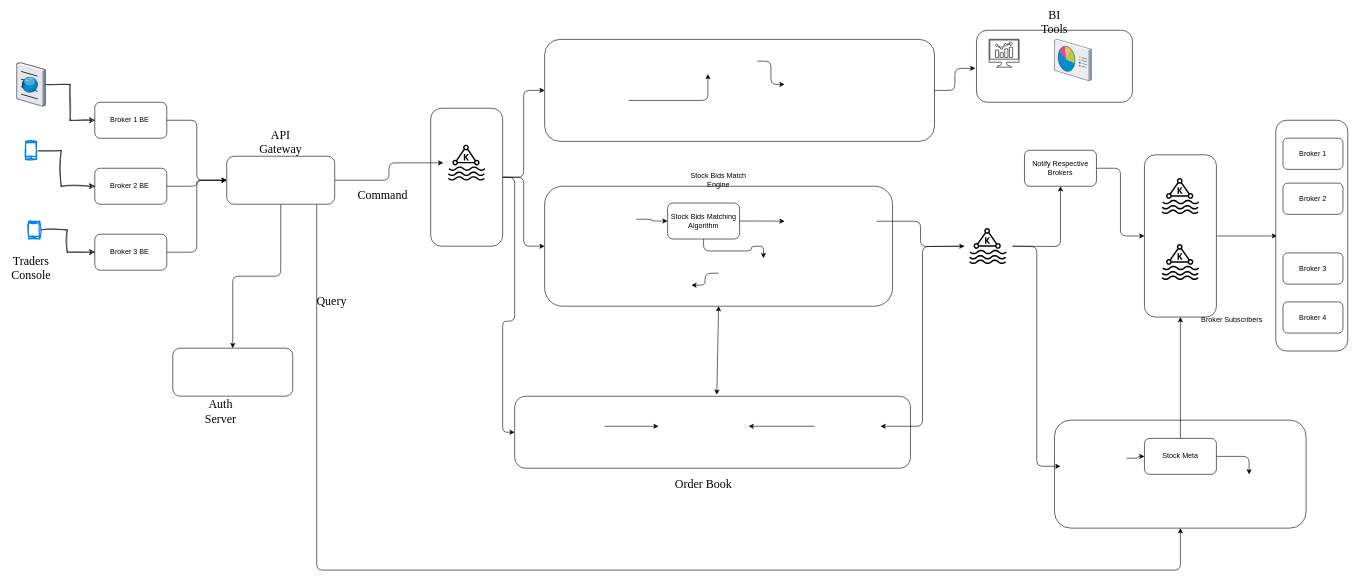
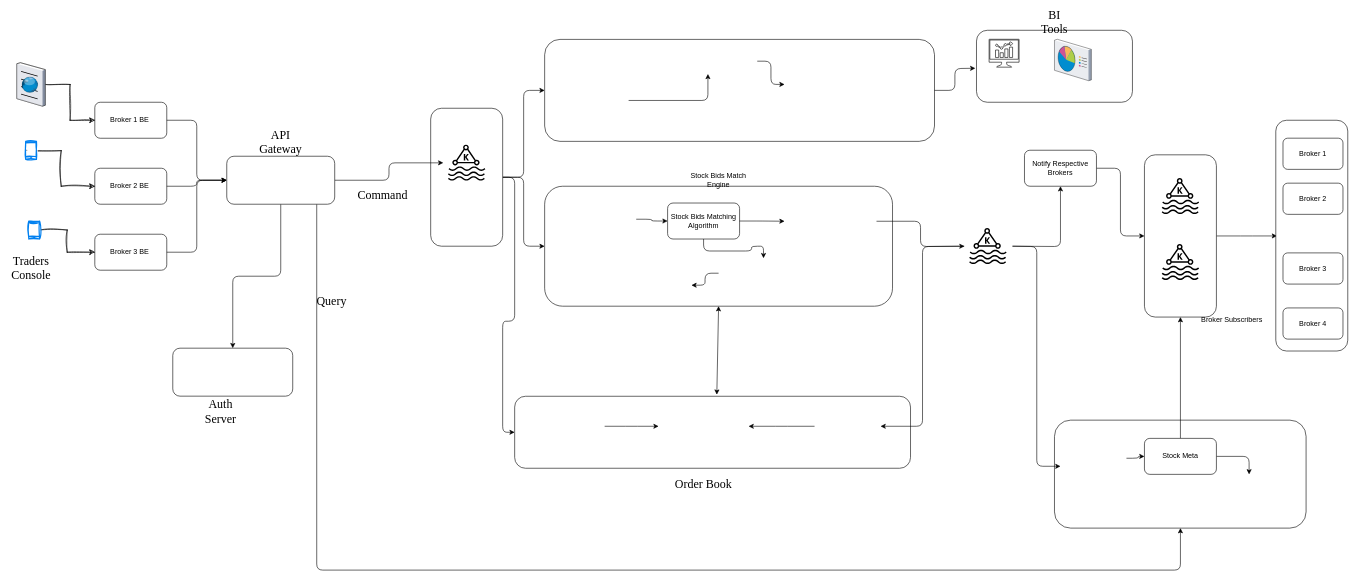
- <mxCell id="50" value="Broker 4" style="rounded=1;whiteSpace=wrap;html=1;labelBackgroundColor=none;" parent="45" vertex="1"><mxGeometry x="12" y="302.88" width="100" height="52" as="geometry" /></mxCell>
+ <mxCell id="50" value="Broker 4" style="rounded=1;whiteSpace=wrap;html=1;labelBackgroundColor=none;" parent="45" vertex="1"><mxGeometry x="12" y="312.88" width="100" height="52" as="geometry" /></mxCell>
